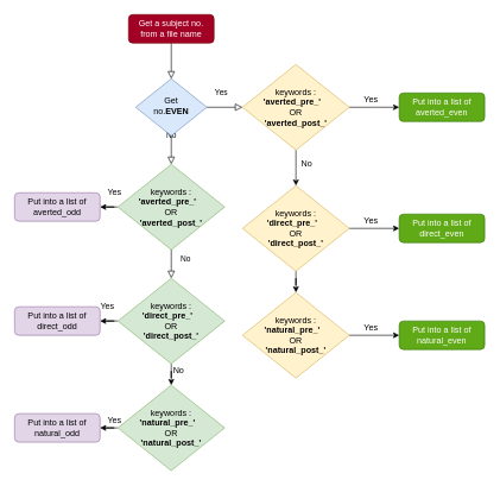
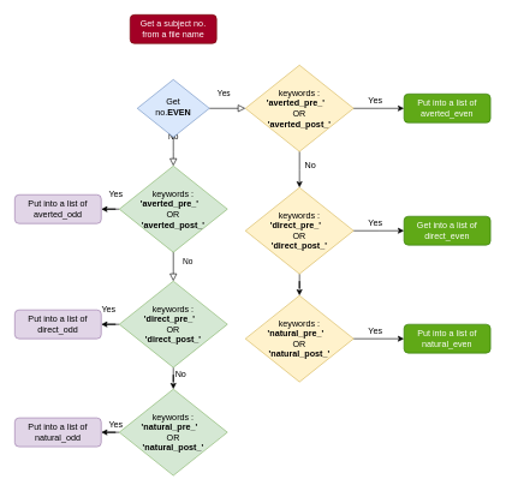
- <mxCell id="2" value="" style="rounded=0;html=1;jettySize=auto;orthogonalLoop=1;fontSize=11;endArrow=block;endFill=0;endSize=8;strokeWidth=1;shadow=0;labelBackgroundColor=none;edgeStyle=orthogonalEdgeStyle;" parent="1" source="3" target="6" edge="1"><mxGeometry relative="1" as="geometry" /></mxCell>
- <mxCell id="18" value="Put into a list of direct_even" style="rounded=1;whiteSpace=wrap;html=1;fontSize=12;glass=0;strokeWidth=1;shadow=0;fillColor=#60a917;strokeColor=#2D7600;fontColor=#ffffff;" vertex="1" parent="1"><mxGeometry x="560" y="300" width="120" height="40" as="geometry" /></mxCell>
+ <mxCell id="18" value="Get into a list of direct_even" style="rounded=1;whiteSpace=wrap;html=1;fontSize=12;glass=0;strokeWidth=1;shadow=0;fillColor=#60a917;strokeColor=#2D7600;fontColor=#ffffff;" vertex="1" parent="1"><mxGeometry x="560" y="300" width="120" height="40" as="geometry" /></mxCell>
